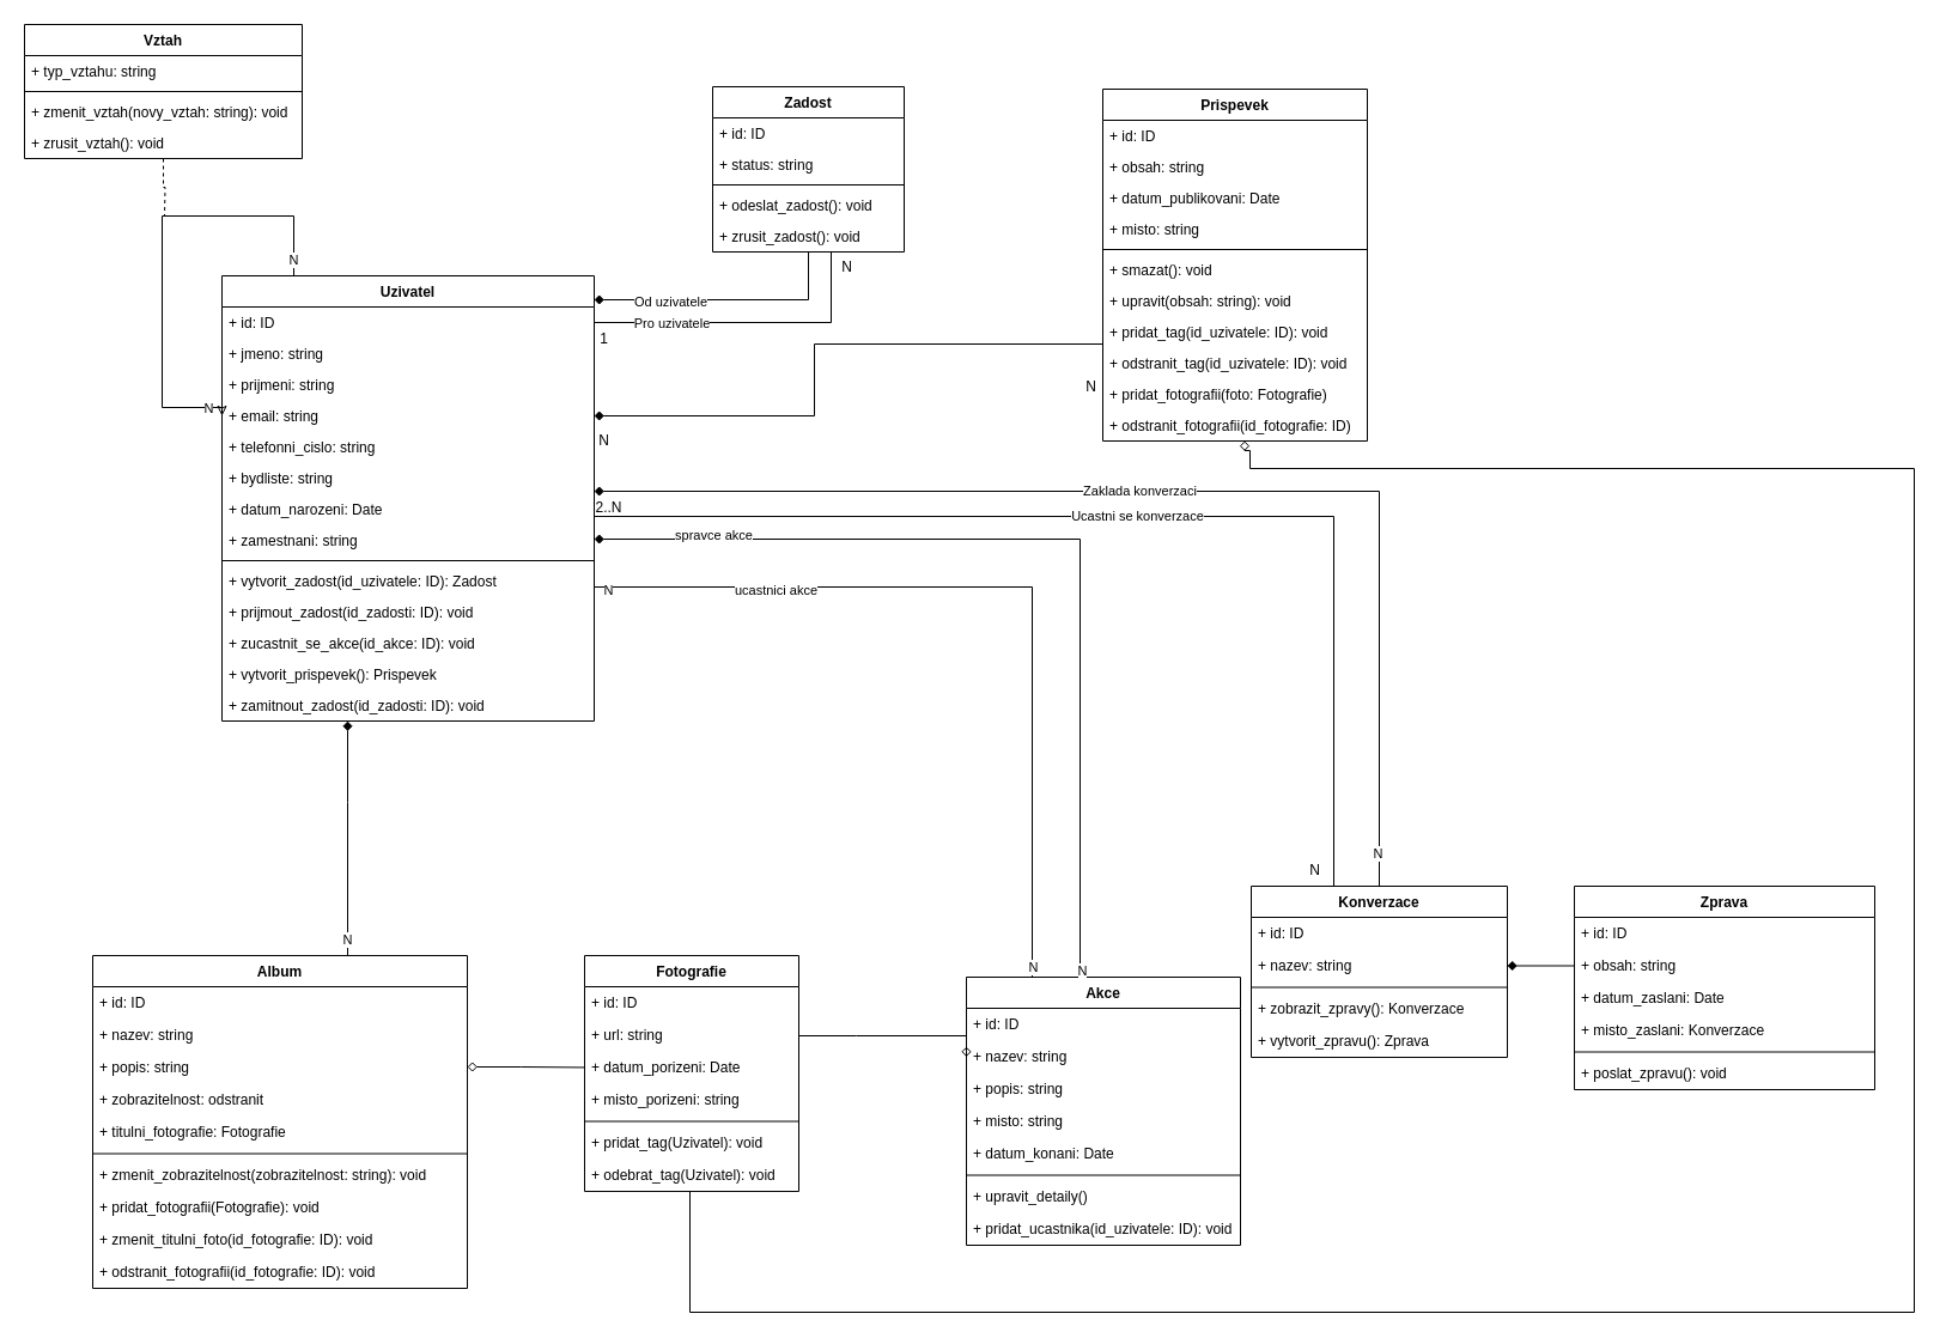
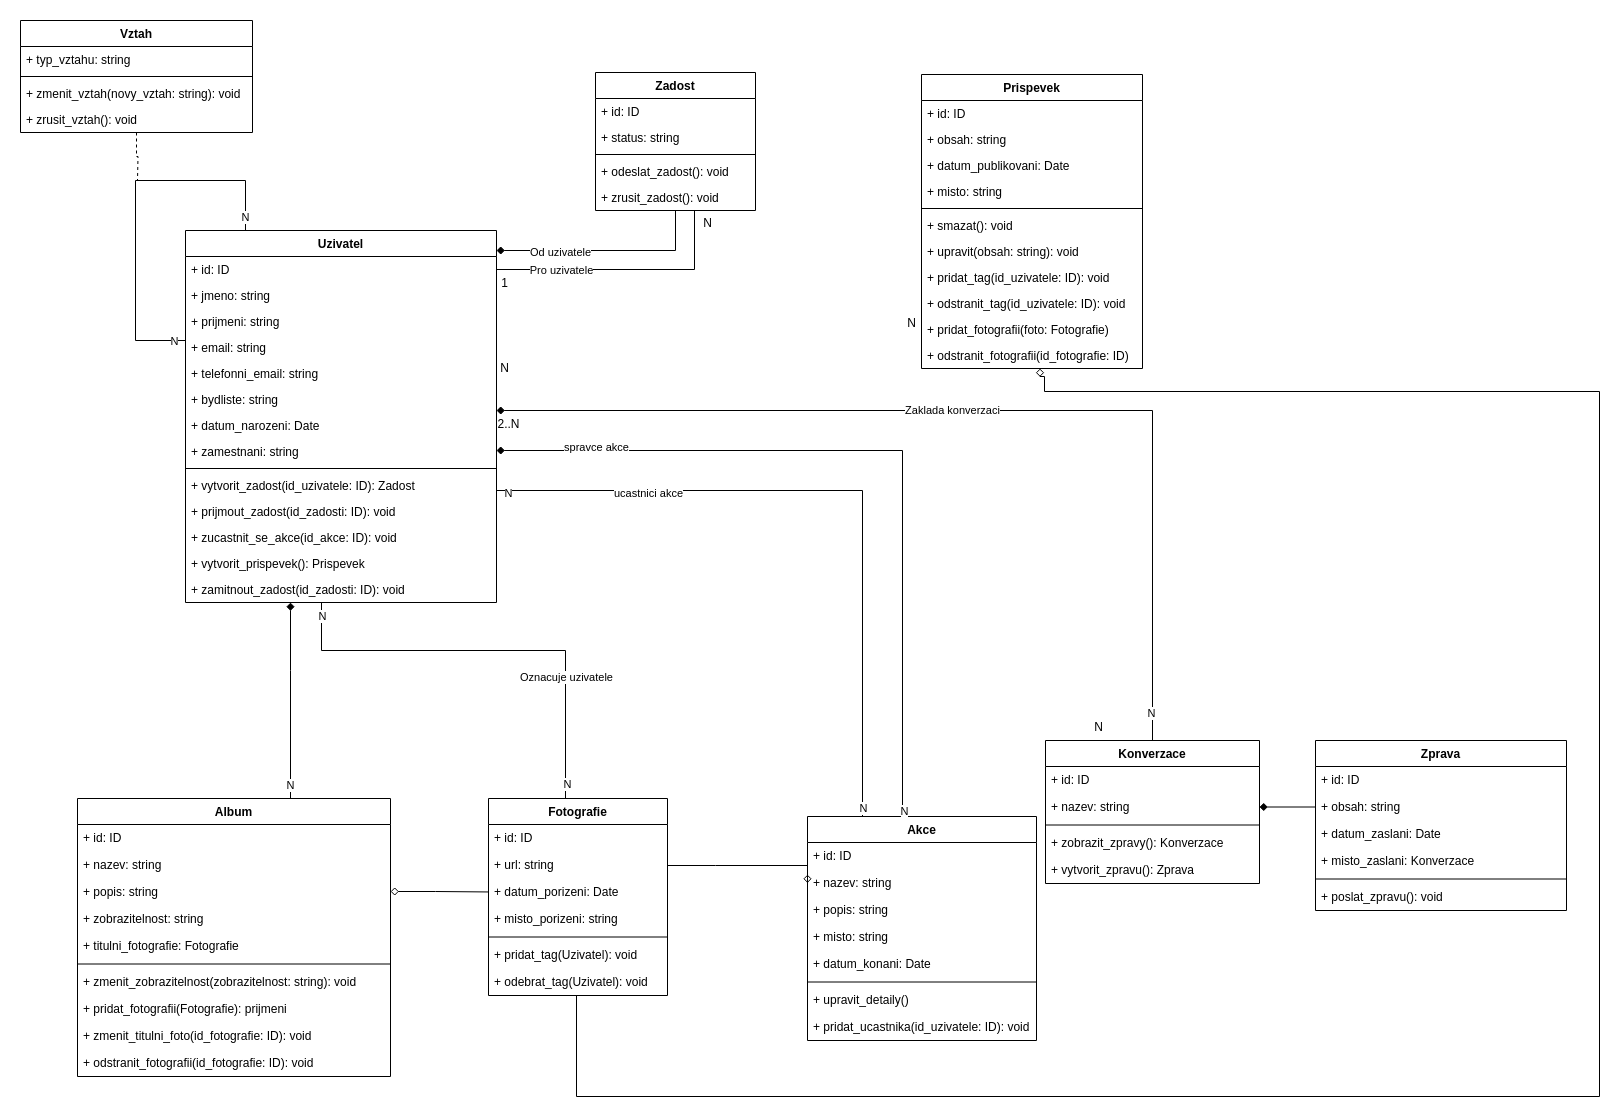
- <mxCell id="98" style="edgeStyle=orthogonalEdgeStyle;rounded=0;orthogonalLoop=1;jettySize=auto;html=1;startArrow=diamond;startFill=1;endArrow=none;endFill=0;" parent="1" source="10" target="30" edge="1"><mxGeometry relative="1" as="geometry"><Array as="points"><mxPoint x="680" y="347" /><mxPoint x="680" y="287" /></Array></mxGeometry></mxCell>
- <mxCell id="21" style="edgeStyle=orthogonalEdgeStyle;rounded=0;orthogonalLoop=1;jettySize=auto;html=1;entryX=0;entryY=0.5;entryDx=0;entryDy=0;startArrow=none;startFill=0;endArrow=classic;endFill=0;" parent="6" source="6" target="10" edge="1"><mxGeometry relative="1" as="geometry"><Array as="points"><mxPoint x="60" y="-50" /><mxPoint x="-50" y="-50" /><mxPoint x="-50" y="110" /><mxPoint y="110" /></Array></mxGeometry></mxCell>
+ <mxCell id="21" style="edgeStyle=orthogonalEdgeStyle;rounded=0;orthogonalLoop=1;jettySize=auto;html=1;entryX=0;entryY=0.5;entryDx=0;entryDy=0;startArrow=none;startFill=0;endArrow=none;endFill=0;" parent="6" source="6" target="10" edge="1"><mxGeometry relative="1" as="geometry"><Array as="points"><mxPoint x="60" y="-50" /><mxPoint x="-50" y="-50" /><mxPoint x="-50" y="110" /><mxPoint y="110" /></Array></mxGeometry></mxCell>
- <mxCell id="11" value="+ telefonni_cislo: string" style="text;strokeColor=none;fillColor=none;align=left;verticalAlign=top;spacingLeft=4;spacingRight=4;overflow=hidden;rotatable=0;points=[[0,0.5],[1,0.5]];portConstraint=eastwest;" parent="6" vertex="1"><mxGeometry y="130" width="311" height="26" as="geometry" /></mxCell>
+ <mxCell id="11" value="+ telefonni_email: string" style="text;strokeColor=none;fillColor=none;align=left;verticalAlign=top;spacingLeft=4;spacingRight=4;overflow=hidden;rotatable=0;points=[[0,0.5],[1,0.5]];portConstraint=eastwest;" parent="6" vertex="1"><mxGeometry y="130" width="311" height="26" as="geometry" /></mxCell>
- <mxCell id="111" value="Ucastni se konverzace" style="edgeStyle=orthogonalEdgeStyle;rounded=0;orthogonalLoop=1;jettySize=auto;html=1;startArrow=none;startFill=0;endArrow=none;endFill=0;" edge="1" parent="1" source="12" target="75"><mxGeometry relative="1" as="geometry"><Array as="points"><mxPoint x="496" y="431" /><mxPoint x="1114" y="431" /></Array></mxGeometry></mxCell>
+ <mxCell id="53" style="edgeStyle=orthogonalEdgeStyle;rounded=0;orthogonalLoop=1;jettySize=auto;html=1;startArrow=none;startFill=0;endArrow=none;endFill=0;" parent="1" source="58" target="6" edge="1"><mxGeometry relative="1" as="geometry"><mxPoint x="604" y="798" as="sourcePoint" /><mxPoint x="321.059" y="530" as="targetPoint" /><Array as="points"><mxPoint x="565" y="650" /><mxPoint x="321" y="650" /></Array></mxGeometry></mxCell>
+ <mxCell id="54" value="N" style="edgeLabel;html=1;align=center;verticalAlign=middle;resizable=0;points=[];" parent="53" vertex="1" connectable="0"><mxGeometry x="-0.934" y="-1" relative="1" as="geometry"><mxPoint as="offset" /></mxGeometry></mxCell>
+ <mxCell id="55" value="N" style="edgeLabel;html=1;align=center;verticalAlign=middle;resizable=0;points=[];" parent="53" vertex="1" connectable="0"><mxGeometry x="0.979" relative="1" as="geometry"><mxPoint y="8" as="offset" /></mxGeometry></mxCell>
+ <mxCell id="56" value="Oznacuje uzivatele" style="edgeLabel;html=1;align=center;verticalAlign=middle;resizable=0;points=[];" vertex="1" connectable="0" parent="53"><mxGeometry x="-0.445" relative="1" as="geometry"><mxPoint as="offset" /></mxGeometry></mxCell>
- <mxCell id="46" value="+ zobrazitelnost: odstranit" style="text;strokeColor=none;fillColor=none;align=left;verticalAlign=top;spacingLeft=4;spacingRight=4;overflow=hidden;rotatable=0;points=[[0,0.5],[1,0.5]];portConstraint=eastwest;" parent="42" vertex="1"><mxGeometry y="107" width="313" height="27" as="geometry" /></mxCell>
+ <mxCell id="46" value="+ zobrazitelnost: string" style="text;strokeColor=none;fillColor=none;align=left;verticalAlign=top;spacingLeft=4;spacingRight=4;overflow=hidden;rotatable=0;points=[[0,0.5],[1,0.5]];portConstraint=eastwest;" parent="42" vertex="1"><mxGeometry y="107" width="313" height="27" as="geometry" /></mxCell>
- <mxCell id="50" value="+ pridat_fotografii(Fotografie): void" style="text;strokeColor=none;fillColor=none;align=left;verticalAlign=top;spacingLeft=4;spacingRight=4;overflow=hidden;rotatable=0;points=[[0,0.5],[1,0.5]];portConstraint=eastwest;" vertex="1" parent="42"><mxGeometry y="197" width="313" height="27" as="geometry" /></mxCell>
+ <mxCell id="50" value="+ pridat_fotografii(Fotografie): prijmeni" style="text;strokeColor=none;fillColor=none;align=left;verticalAlign=top;spacingLeft=4;spacingRight=4;overflow=hidden;rotatable=0;points=[[0,0.5],[1,0.5]];portConstraint=eastwest;" vertex="1" parent="42"><mxGeometry y="197" width="313" height="27" as="geometry" /></mxCell>
